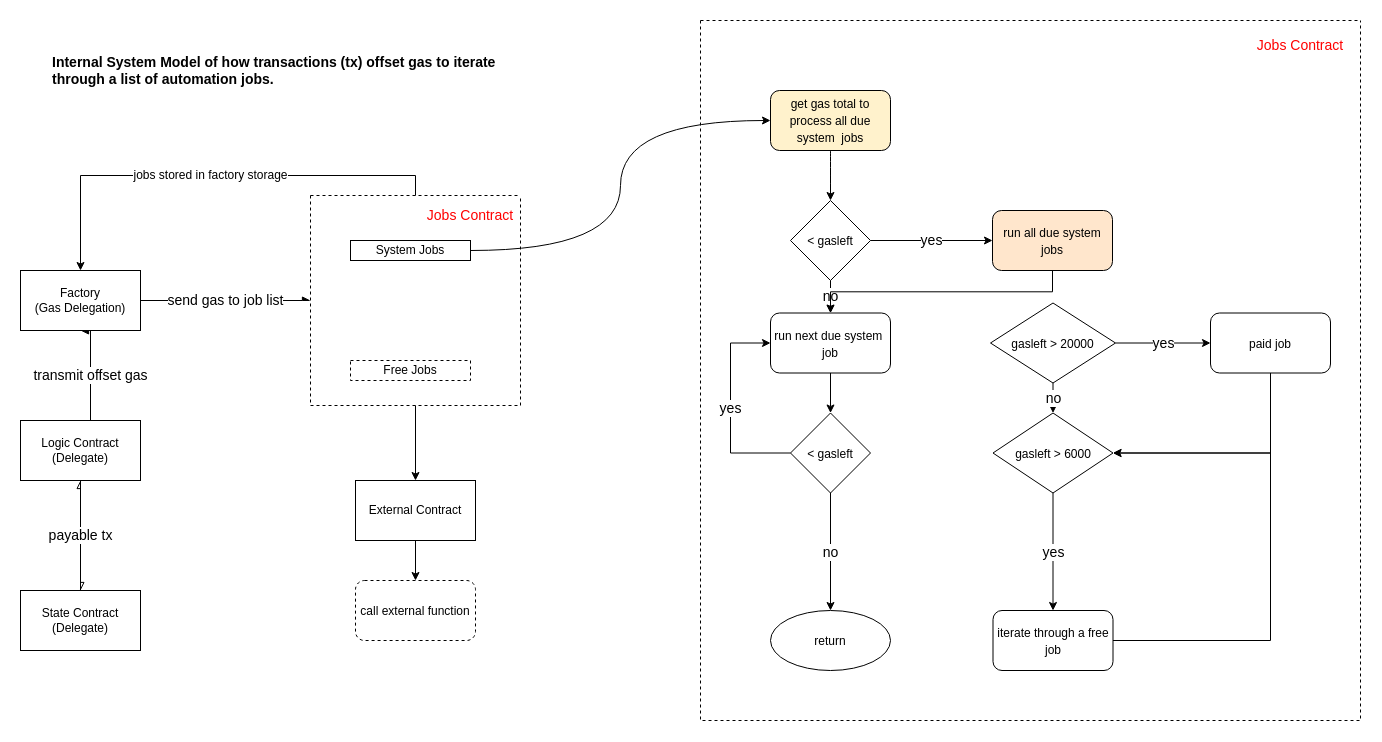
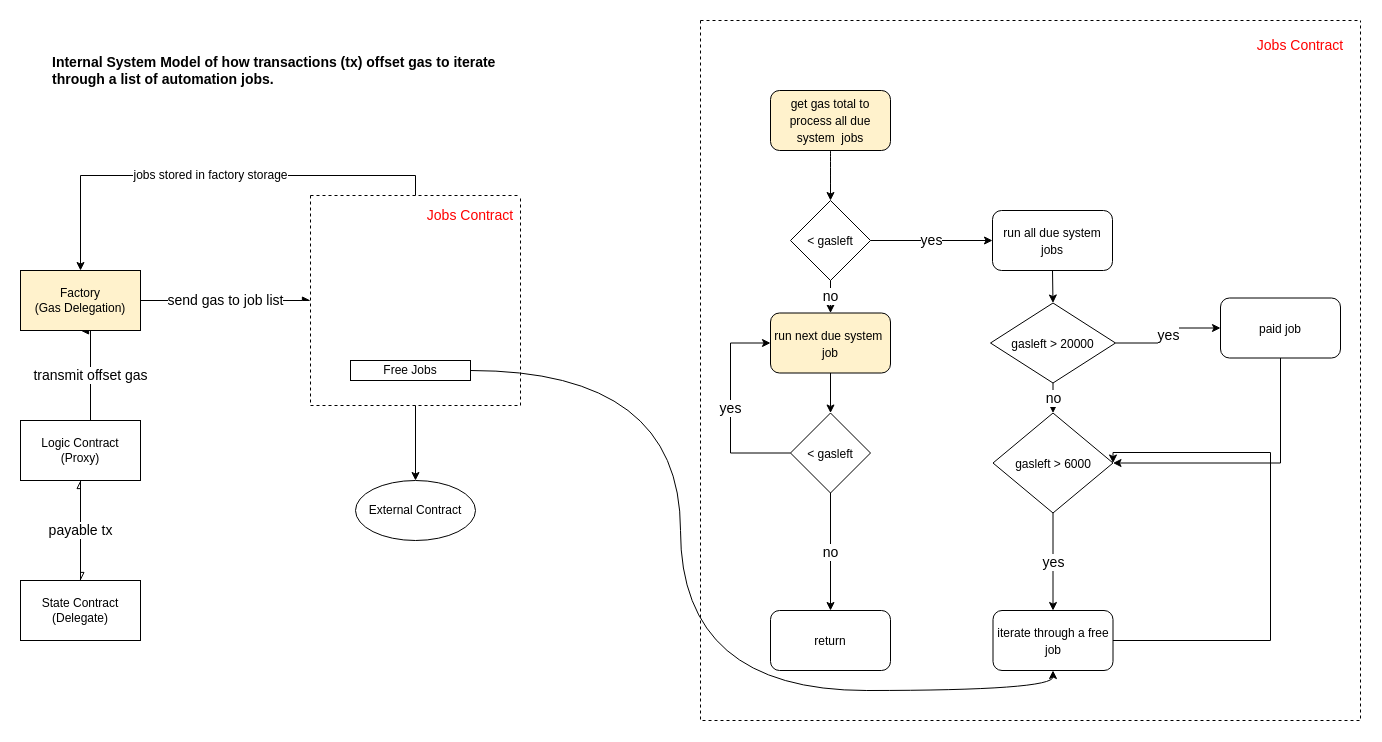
- <mxCell id="35" style="edgeStyle=orthogonalEdgeStyle;rounded=0;sketch=0;orthogonalLoop=1;jettySize=auto;html=1;exitX=1;exitY=0.5;exitDx=0;exitDy=0;entryX=0;entryY=0.5;entryDx=0;entryDy=0;fontSize=14;fontColor=#000000;endArrow=classic;endFill=1;curved=1;" edge="1" parent="1" source="36" target="3"><mxGeometry relative="1" as="geometry" /></mxCell>
- <mxCell id="6" value="&lt;font style=&quot;font-size: 12px;&quot;&gt;run all due system jobs&lt;/font&gt;" style="rounded=1;whiteSpace=wrap;html=1;fontSize=14;fontColor=#000000;fillColor=#ffe6cc;" vertex="1" parent="2"><mxGeometry x="292" y="190" width="120" height="60" as="geometry" /></mxCell>
+ <mxCell id="6" value="&lt;font style=&quot;font-size: 12px;&quot;&gt;run all due system jobs&lt;/font&gt;" style="rounded=1;whiteSpace=wrap;html=1;fontSize=14;fontColor=#000000;" vertex="1" parent="2"><mxGeometry x="292" y="190" width="120" height="60" as="geometry" /></mxCell>
- <mxCell id="36" value="System Jobs" style="rounded=0;whiteSpace=wrap;html=1;" vertex="1" parent="1"><mxGeometry x="350" y="240" width="120" height="20" as="geometry" /></mxCell>
- <mxCell id="18" style="edgeStyle=orthogonalEdgeStyle;rounded=0;sketch=0;orthogonalLoop=1;jettySize=auto;html=1;exitX=0.5;exitY=1;exitDx=0;exitDy=0;fontSize=14;fontColor=#000000;endArrow=classic;endFill=1;" edge="1" parent="2" source="6" target="8"><mxGeometry relative="1" as="geometry" /></mxCell>
+ <mxCell id="18" style="edgeStyle=orthogonalEdgeStyle;rounded=0;sketch=0;orthogonalLoop=1;jettySize=auto;html=1;exitX=0.5;exitY=1;exitDx=0;exitDy=0;entryX=0.5;entryY=0;entryDx=0;entryDy=0;fontSize=14;fontColor=#000000;endArrow=classic;endFill=1;" edge="1" parent="2" source="6" target="17"><mxGeometry relative="1" as="geometry" /></mxCell>
- <mxCell id="34" value="Factory&lt;br&gt;&lt;div&gt;(Gas Delegation)&lt;/div&gt;" style="rounded=0;whiteSpace=wrap;html=1;" vertex="1" parent="1"><mxGeometry x="20" y="270" width="120" height="60" as="geometry" /></mxCell>
+ <mxCell id="34" value="Factory&lt;br&gt;&lt;div&gt;(Gas Delegation)&lt;/div&gt;" style="rounded=0;whiteSpace=wrap;html=1;fillColor=#fff2cc;" vertex="1" parent="1"><mxGeometry x="20" y="270" width="120" height="60" as="geometry" /></mxCell>
- <mxCell id="8" value="&lt;font style=&quot;font-size: 12px;&quot;&gt;run next due system&amp;nbsp; job&lt;/font&gt;" style="rounded=1;whiteSpace=wrap;html=1;fontSize=14;fontColor=#000000;" vertex="1" parent="2"><mxGeometry x="70" y="292.5" width="120" height="60" as="geometry" /></mxCell>
+ <mxCell id="8" value="&lt;font style=&quot;font-size: 12px;&quot;&gt;run next due system&amp;nbsp; job&lt;/font&gt;" style="rounded=1;whiteSpace=wrap;html=1;fontSize=14;fontColor=#000000;fillColor=#fff2cc;" vertex="1" parent="2"><mxGeometry x="70" y="292.5" width="120" height="60" as="geometry" /></mxCell>
- <mxCell id="15" value="&lt;font style=&quot;font-size: 12px;&quot;&gt;paid job&lt;/font&gt;" style="rounded=1;whiteSpace=wrap;html=1;fontSize=14;fontColor=#000000;" vertex="1" parent="2"><mxGeometry x="510" y="292.5" width="120" height="60" as="geometry" /></mxCell>
+ <mxCell id="15" value="&lt;font style=&quot;font-size: 12px;&quot;&gt;paid job&lt;/font&gt;" style="rounded=1;whiteSpace=wrap;html=1;fontSize=14;fontColor=#000000;" vertex="1" parent="2"><mxGeometry x="520" y="277.5" width="120" height="60" as="geometry" /></mxCell>
- <mxCell id="38" value="Free Jobs" style="rounded=0;whiteSpace=wrap;html=1;dashed=1;" vertex="1" parent="1"><mxGeometry x="350" y="360" width="120" height="20" as="geometry" /></mxCell>
+ <mxCell id="38" value="Free Jobs" style="rounded=0;whiteSpace=wrap;html=1;" vertex="1" parent="1"><mxGeometry x="350" y="360" width="120" height="20" as="geometry" /></mxCell>
- <mxCell id="30" value="&lt;div&gt;Logic Contract&lt;/div&gt;(Delegate)" style="rounded=0;whiteSpace=wrap;html=1;" vertex="1" parent="1"><mxGeometry x="20" y="420" width="120" height="60" as="geometry" /></mxCell>
+ <mxCell id="30" value="&lt;div&gt;Logic Contract&lt;/div&gt;(Proxy)" style="rounded=0;whiteSpace=wrap;html=1;" vertex="1" parent="1"><mxGeometry x="20" y="420" width="120" height="60" as="geometry" /></mxCell>
- <mxCell id="19" value="&lt;font style=&quot;font-size: 12px;&quot;&gt;gasleft &amp;gt; 6000&lt;/font&gt;" style="rhombus;whiteSpace=wrap;html=1;fontSize=14;fontColor=#000000;" vertex="1" parent="2"><mxGeometry x="292.5" y="392.5" width="120" height="80" as="geometry" /></mxCell>
+ <mxCell id="19" value="&lt;font style=&quot;font-size: 12px;&quot;&gt;gasleft &amp;gt; 6000&lt;/font&gt;" style="rhombus;whiteSpace=wrap;html=1;fontSize=14;fontColor=#000000;" vertex="1" parent="2"><mxGeometry x="292.5" y="392.5" width="120" height="100" as="geometry" /></mxCell>
- <mxCell id="32" value="External Contract" style="rounded=0;whiteSpace=wrap;html=1;" vertex="1" parent="1"><mxGeometry x="355" y="480" width="120" height="60" as="geometry" /></mxCell>
+ <mxCell id="32" value="External Contract" style="ellipse;whiteSpace=wrap;html=1;" vertex="1" parent="1"><mxGeometry x="355" y="480" width="120" height="60" as="geometry" /></mxCell>
- <mxCell id="31" style="edgeStyle=none;rounded=0;sketch=0;orthogonalLoop=1;jettySize=auto;html=1;exitX=0.5;exitY=1;exitDx=0;exitDy=0;entryX=0.5;entryY=0;entryDx=0;entryDy=0;fontSize=14;fontColor=#000000;endArrow=classic;endFill=1;" edge="1" parent="1" source="32" target="43"><mxGeometry relative="1" as="geometry" /></mxCell>
- <mxCell id="43" value="&lt;font style=&quot;font-size: 12px;&quot;&gt;call external function&lt;/font&gt;" style="rounded=1;whiteSpace=wrap;html=1;dashed=1;fontSize=14;fontColor=#000000;" vertex="1" parent="1"><mxGeometry x="355" y="580" width="120" height="60" as="geometry" /></mxCell>
+ <mxCell id="37" style="edgeStyle=orthogonalEdgeStyle;curved=1;rounded=0;sketch=0;orthogonalLoop=1;jettySize=auto;html=1;exitX=1;exitY=0.5;exitDx=0;exitDy=0;entryX=0.5;entryY=1;entryDx=0;entryDy=0;fontSize=14;fontColor=#000000;endArrow=classic;endFill=1;" edge="1" parent="1" source="38" target="23"><mxGeometry relative="1" as="geometry"><Array as="points"><mxPoint x="680" y="370" /><mxPoint x="680" y="690" /><mxPoint x="1053" y="690" /></Array></mxGeometry></mxCell>
- <mxCell id="27" value="&lt;div&gt;State Contract&lt;/div&gt;(Delegate)" style="rounded=0;whiteSpace=wrap;html=1;" vertex="1" parent="1"><mxGeometry x="20" y="590" width="120" height="60" as="geometry" /></mxCell>
+ <mxCell id="27" value="&lt;div&gt;State Contract&lt;/div&gt;(Delegate)" style="rounded=0;whiteSpace=wrap;html=1;" vertex="1" parent="1"><mxGeometry x="20" y="580" width="120" height="60" as="geometry" /></mxCell>
- <mxCell id="13" value="&lt;font style=&quot;font-size: 12px;&quot;&gt;return&lt;/font&gt;" style="ellipse;whiteSpace=wrap;html=1;fontSize=14;fontColor=#000000;" vertex="1" parent="2"><mxGeometry x="70" y="590" width="120" height="60" as="geometry" /></mxCell>
+ <mxCell id="13" value="&lt;font style=&quot;font-size: 12px;&quot;&gt;return&lt;/font&gt;" style="rounded=1;whiteSpace=wrap;html=1;fontSize=14;fontColor=#000000;" vertex="1" parent="2"><mxGeometry x="70" y="590" width="120" height="60" as="geometry" /></mxCell>
